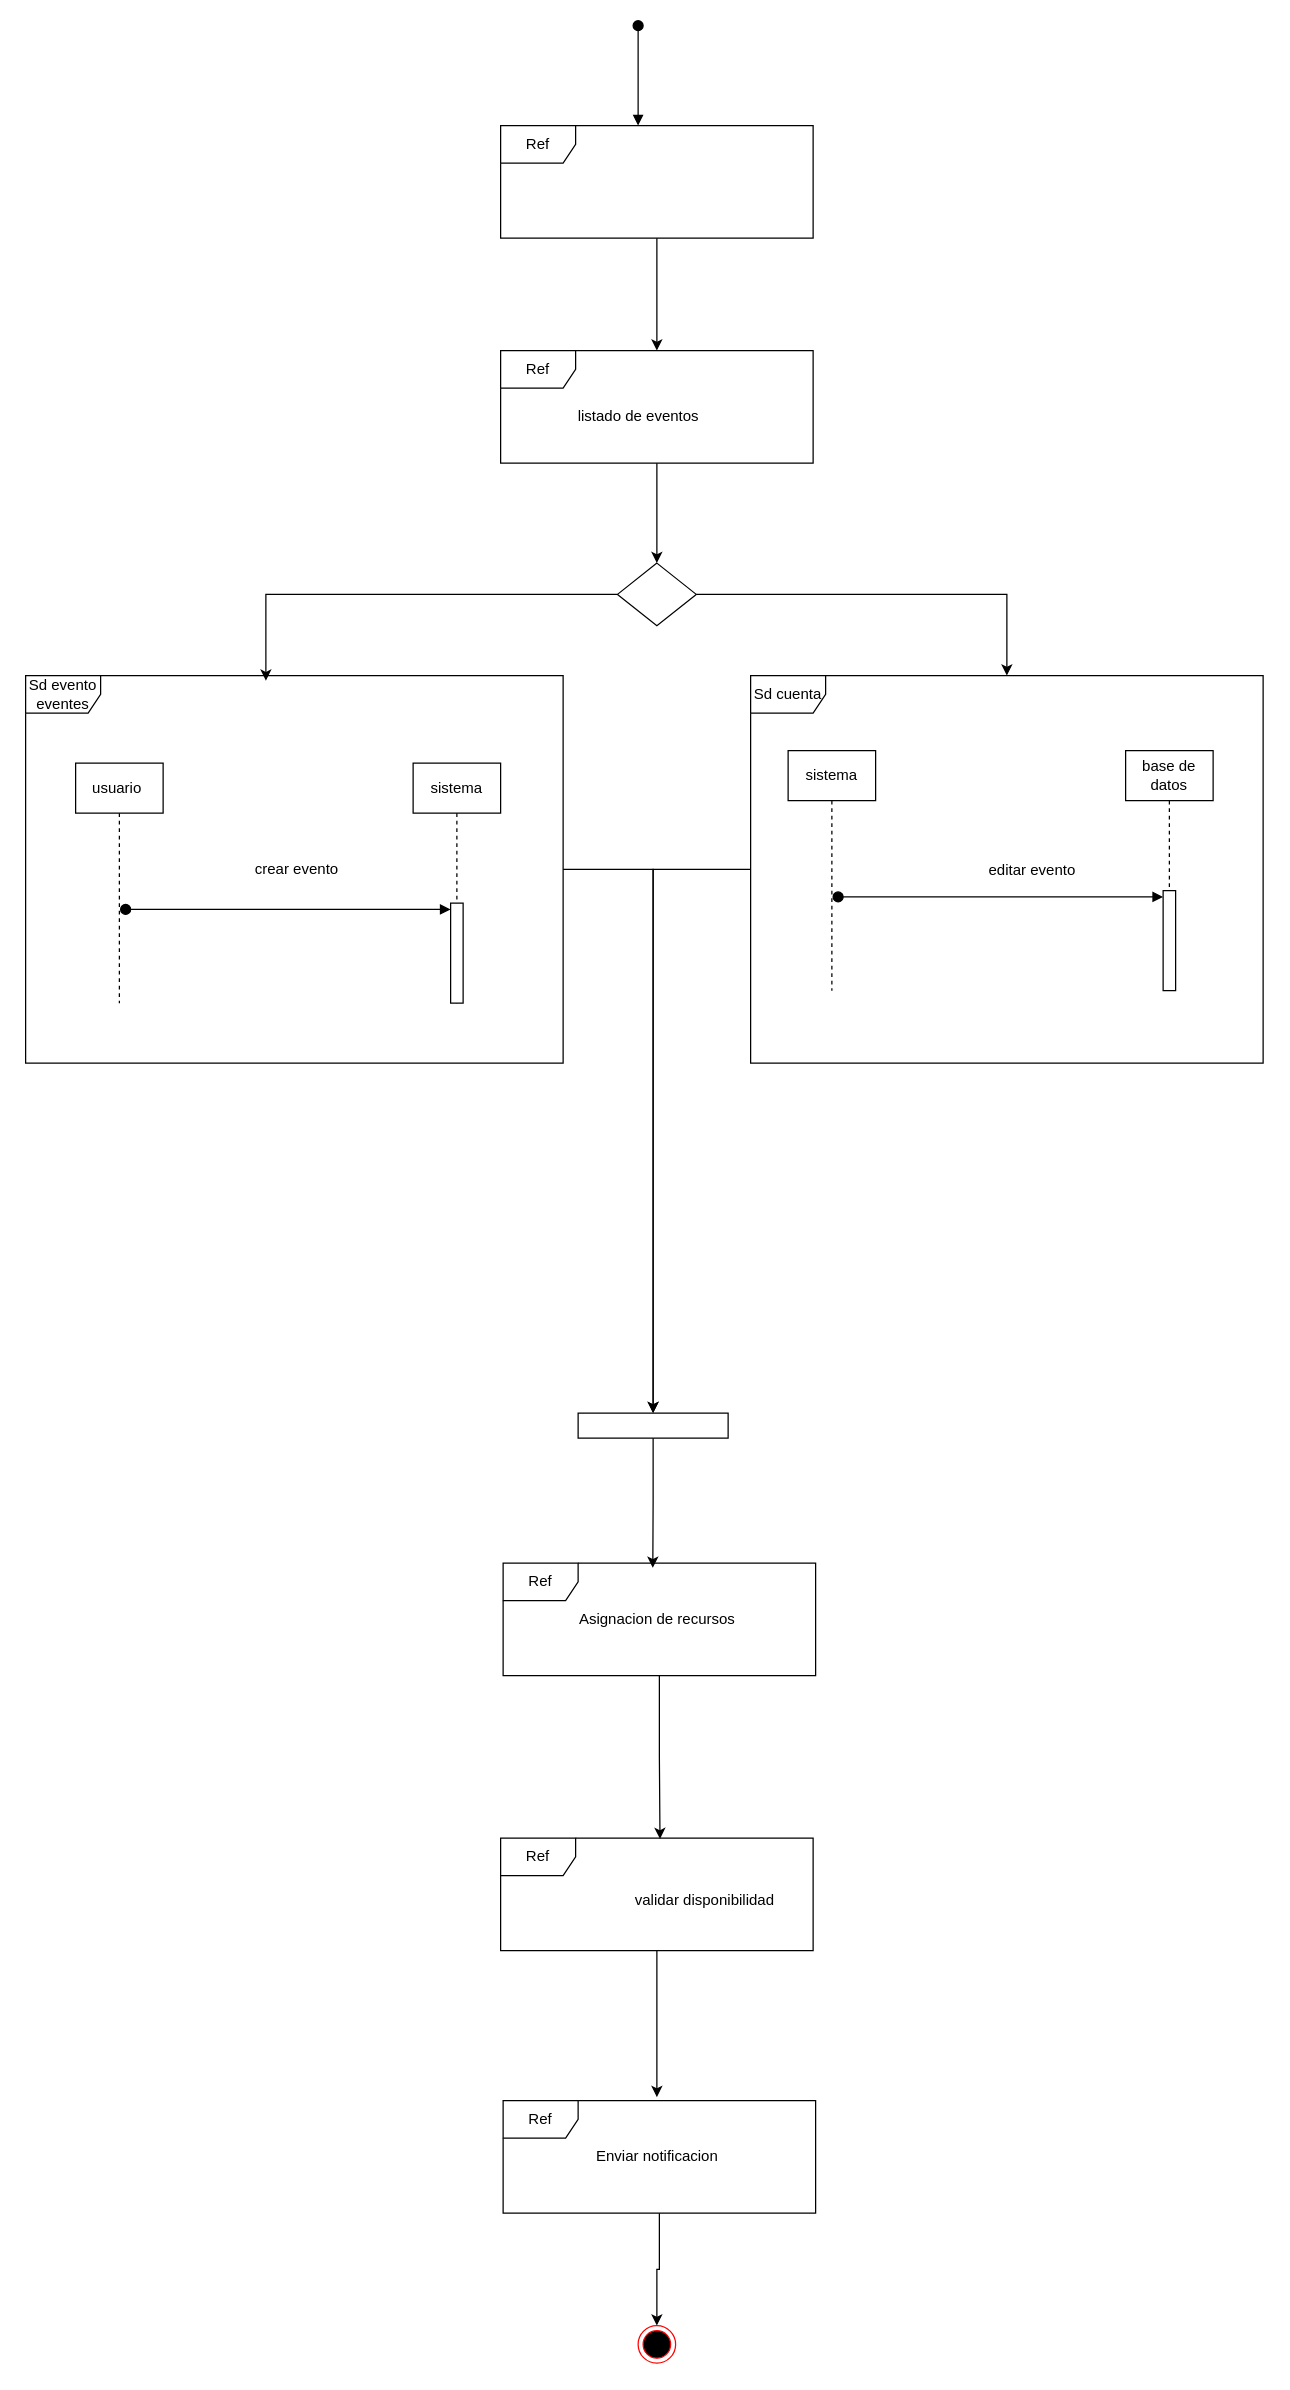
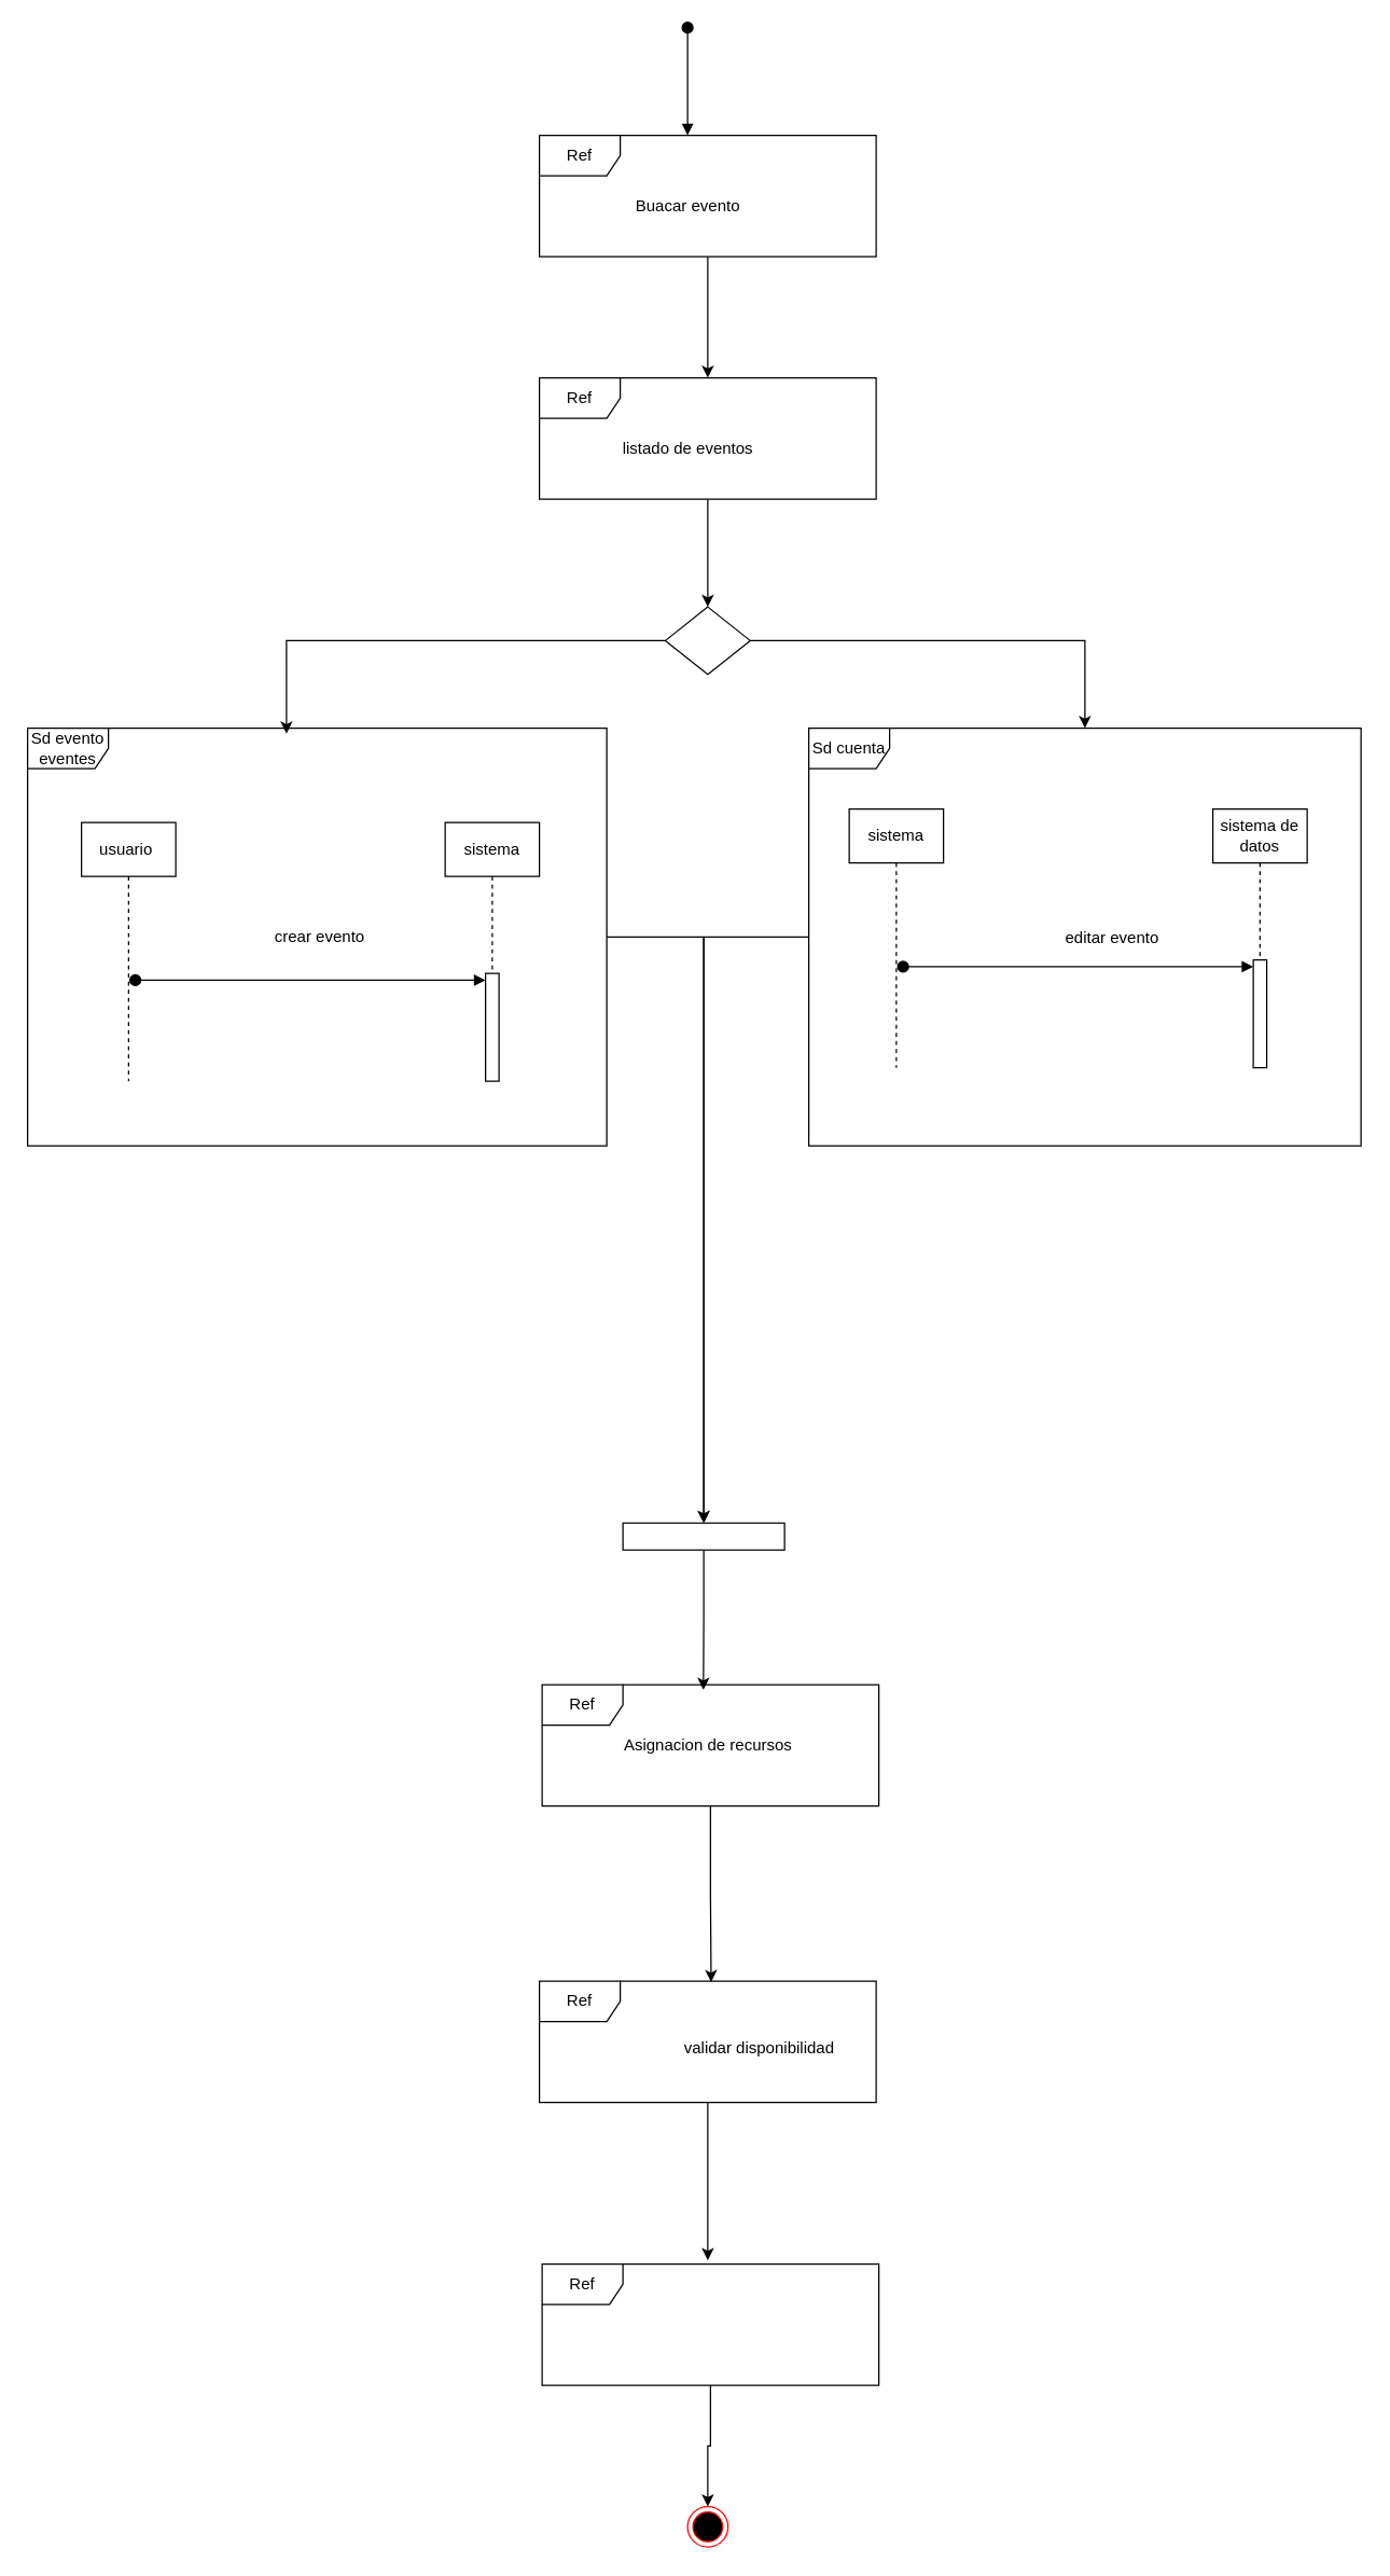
+ <mxCell id="5" value="Buacar evento" style="text;html=1;align=center;verticalAlign=middle;resizable=0;points=[];autosize=1;strokeColor=none;fillColor=none;" vertex="1" parent="1"><mxGeometry x="460" y="138" width="100" height="30" as="geometry" /></mxCell>
- <mxCell id="35" value="base de datos" style="shape=umlLifeline;perimeter=lifelinePerimeter;whiteSpace=wrap;html=1;container=1;dropTarget=0;collapsible=0;recursiveResize=0;outlineConnect=0;portConstraint=eastwest;newEdgeStyle={&quot;curved&quot;:0,&quot;rounded&quot;:0};" vertex="1" parent="1"><mxGeometry x="900" y="600" width="70" height="192" as="geometry" /></mxCell>
+ <mxCell id="35" value="sistema de datos" style="shape=umlLifeline;perimeter=lifelinePerimeter;whiteSpace=wrap;html=1;container=1;dropTarget=0;collapsible=0;recursiveResize=0;outlineConnect=0;portConstraint=eastwest;newEdgeStyle={&quot;curved&quot;:0,&quot;rounded&quot;:0};" vertex="1" parent="1"><mxGeometry x="900" y="600" width="70" height="192" as="geometry" /></mxCell>
- <mxCell id="27" value="Enviar notificacion" style="text;html=1;align=center;verticalAlign=middle;resizable=0;points=[];autosize=1;strokeColor=none;fillColor=none;" vertex="1" parent="1"><mxGeometry x="465" y="1710" width="120" height="30" as="geometry" /></mxCell>
